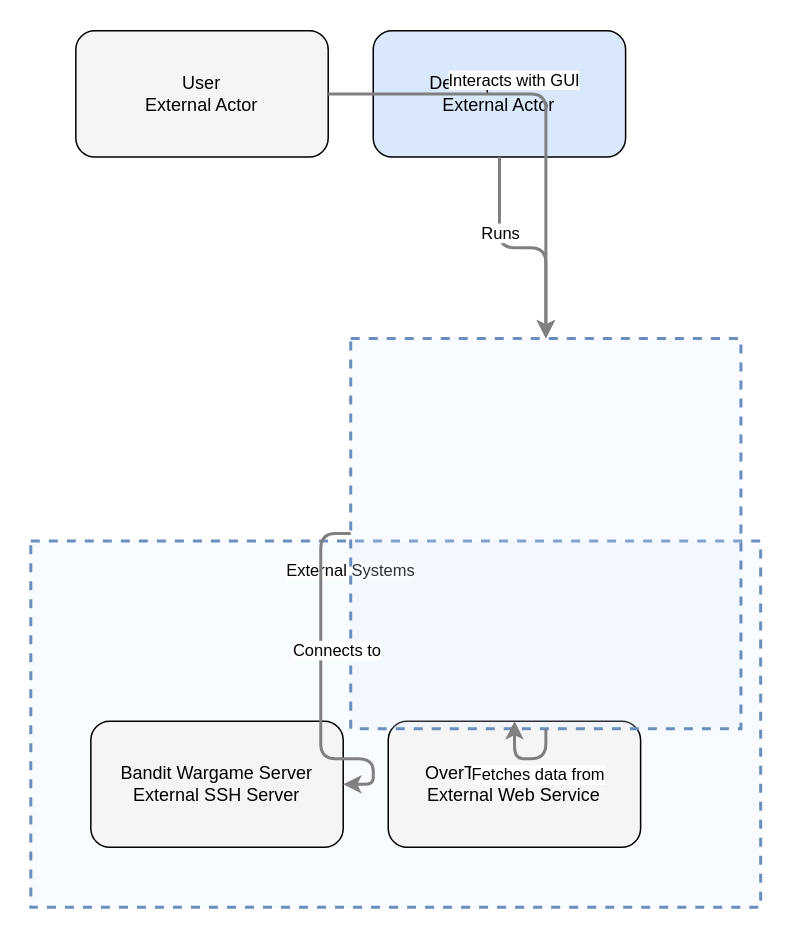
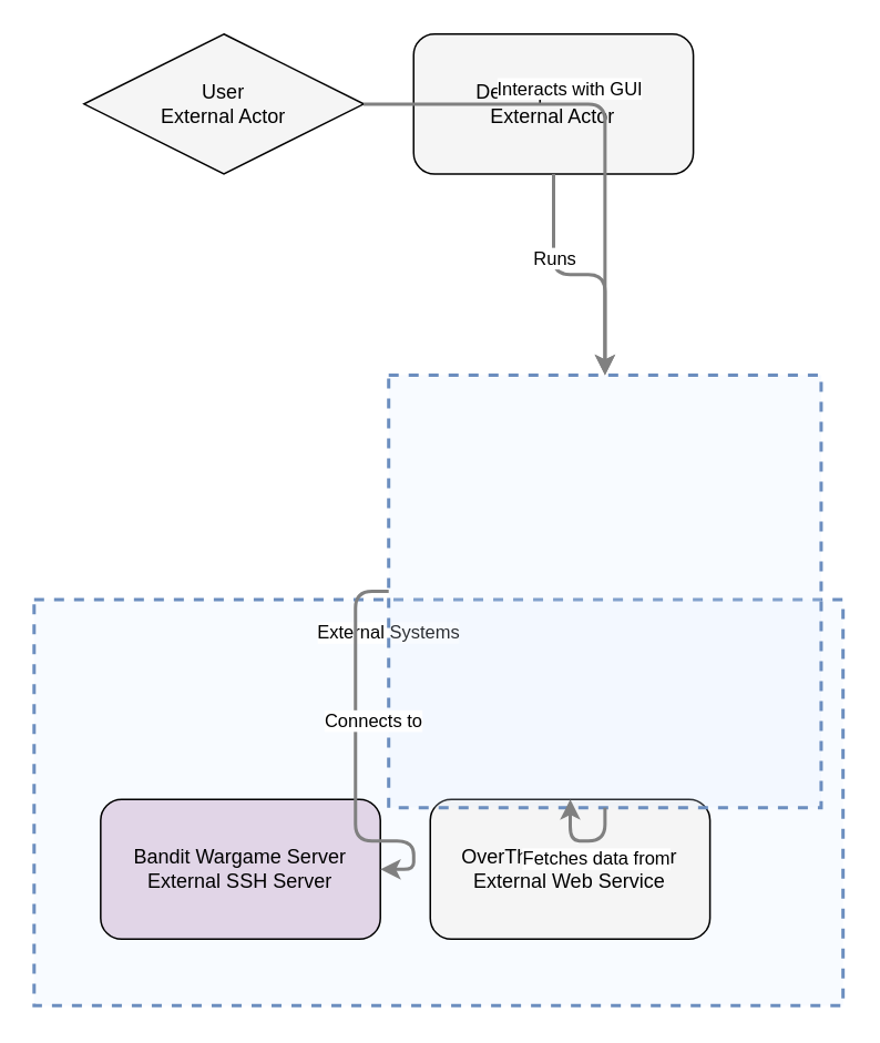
- <mxCell id="5" value="User&lt;br&gt;External Actor" style="rounded=1;whiteSpace=wrap;html=1;fillColor=#f5f5f5" vertex="1" parent="1"><mxGeometry x="50" y="20" width="168.158" height="84.079" as="geometry" /></mxCell>
+ <mxCell id="5" value="User&lt;br&gt;External Actor" style="rhombus;whiteSpace=wrap;html=1;fillColor=#f5f5f5;" vertex="1" parent="1"><mxGeometry x="50" y="20" width="168.158" height="84.079" as="geometry" /></mxCell>
- <mxCell id="6" value="Developer/Admin&lt;br&gt;External Actor" style="rounded=1;whiteSpace=wrap;html=1;fillColor=#dae8fc;" vertex="1" parent="1"><mxGeometry x="248.158" y="20" width="168.158" height="84.079" as="geometry" /></mxCell>
+ <mxCell id="6" value="Developer/Admin&lt;br&gt;External Actor" style="rounded=1;whiteSpace=wrap;html=1;fillColor=#f5f5f5" vertex="1" parent="1"><mxGeometry x="248.158" y="20" width="168.158" height="84.079" as="geometry" /></mxCell>
- <mxCell id="7" value="Bandit Wargame Server&lt;br&gt;External SSH Server" style="rounded=1;whiteSpace=wrap;html=1;fillColor=#f5f5f5" vertex="1" parent="2"><mxGeometry x="40" y="120" width="168.158" height="84.079" as="geometry" /></mxCell>
+ <mxCell id="7" value="Bandit Wargame Server&lt;br&gt;External SSH Server" style="rounded=1;whiteSpace=wrap;html=1;fillColor=#e1d5e7;" vertex="1" parent="2"><mxGeometry x="40" y="120" width="168.158" height="84.079" as="geometry" /></mxCell>
- <mxCell id="8" value="OverTheWire Website&lt;br&gt;External Web Service" style="rounded=1;whiteSpace=wrap;html=1;fillColor=#f5f5f5" vertex="1" parent="2"><mxGeometry x="238.158" y="120" width="168.158" height="84.079" as="geometry" /></mxCell>
+ <mxCell id="8" value="OverTheWire Developer&lt;br&gt;External Web Service" style="rounded=1;whiteSpace=wrap;html=1;fillColor=#f5f5f5" vertex="1" parent="2"><mxGeometry x="238.158" y="120" width="168.158" height="84.079" as="geometry" /></mxCell>
